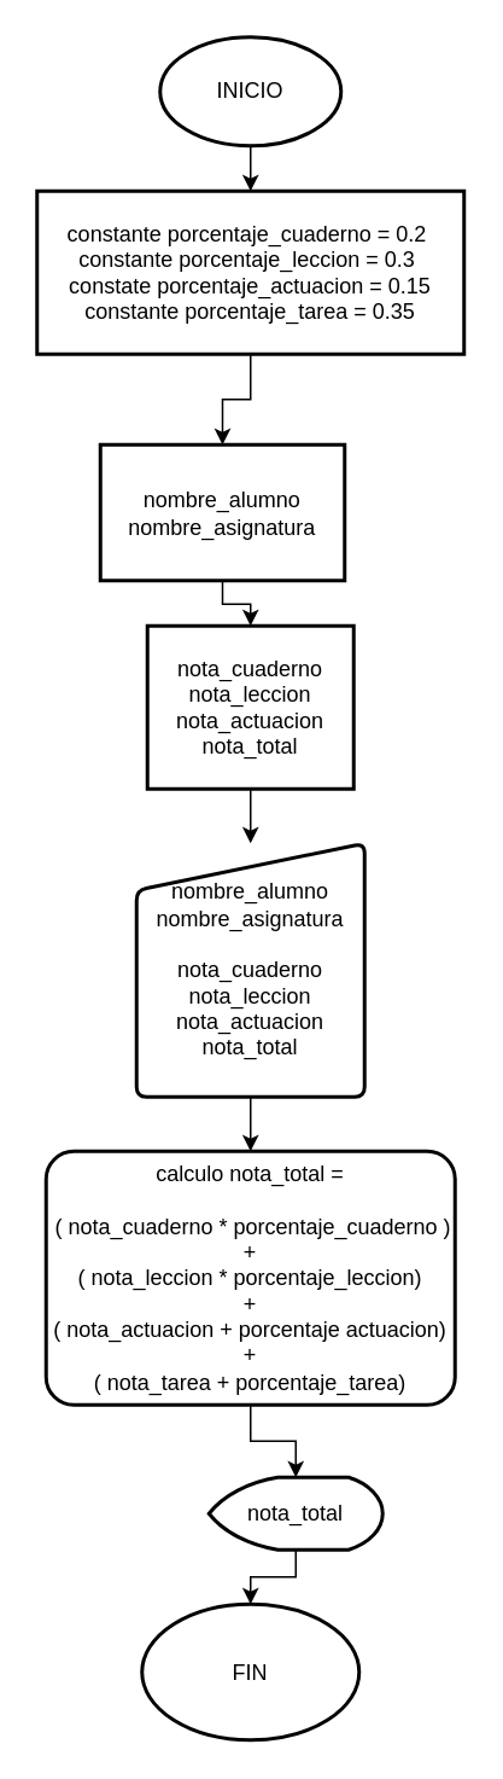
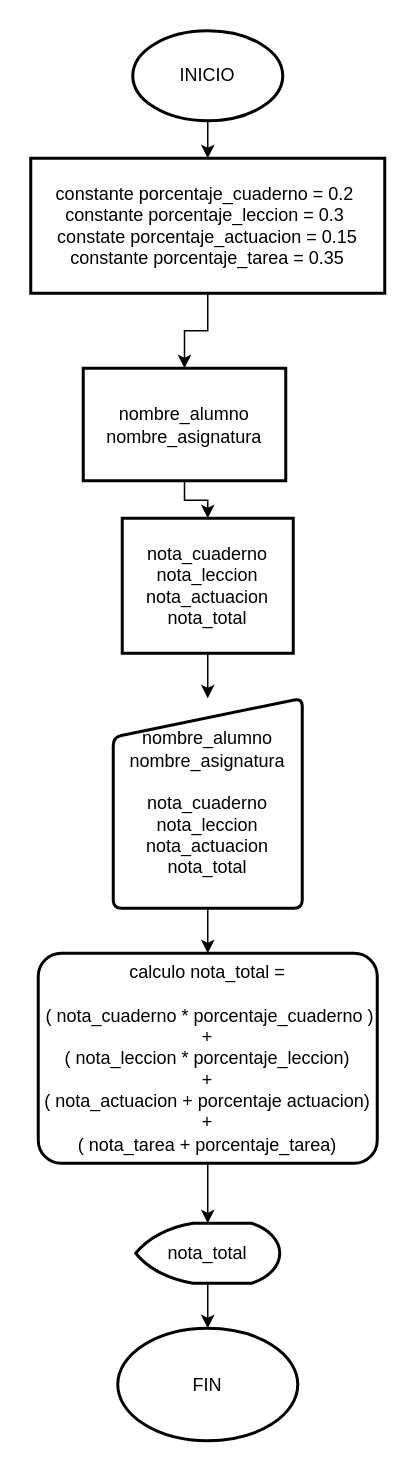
- <mxCell id="15" value="nota_total" style="strokeWidth=2;html=1;shape=mxgraph.flowchart.display;whiteSpace=wrap;gradientColor=none;fillColor=none;" vertex="1" parent="1"><mxGeometry x="115" y="815" width="96" height="40" as="geometry" /></mxCell>
+ <mxCell id="15" value="nota_total" style="strokeWidth=2;html=1;shape=mxgraph.flowchart.display;whiteSpace=wrap;gradientColor=none;fillColor=none;" vertex="1" parent="1"><mxGeometry x="90" y="815" width="96" height="40" as="geometry" /></mxCell>
